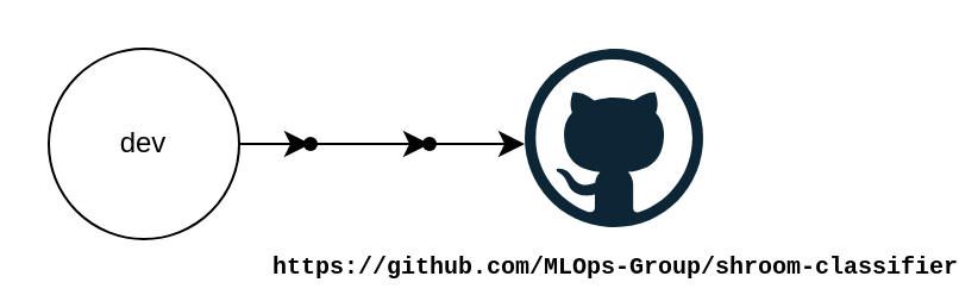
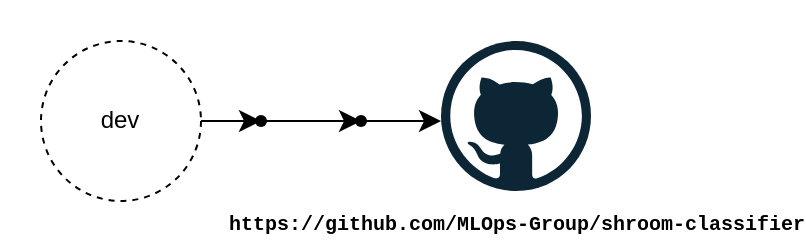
- <mxCell id="3" value="dev" style="ellipse;whiteSpace=wrap;html=1;aspect=fixed;" vertex="1" parent="1"><mxGeometry x="20" y="20" width="80" height="80" as="geometry" /></mxCell>
+ <mxCell id="3" value="dev" style="ellipse;whiteSpace=wrap;html=1;aspect=fixed;dashed=1;" vertex="1" parent="1"><mxGeometry x="20" y="20" width="80" height="80" as="geometry" /></mxCell>
